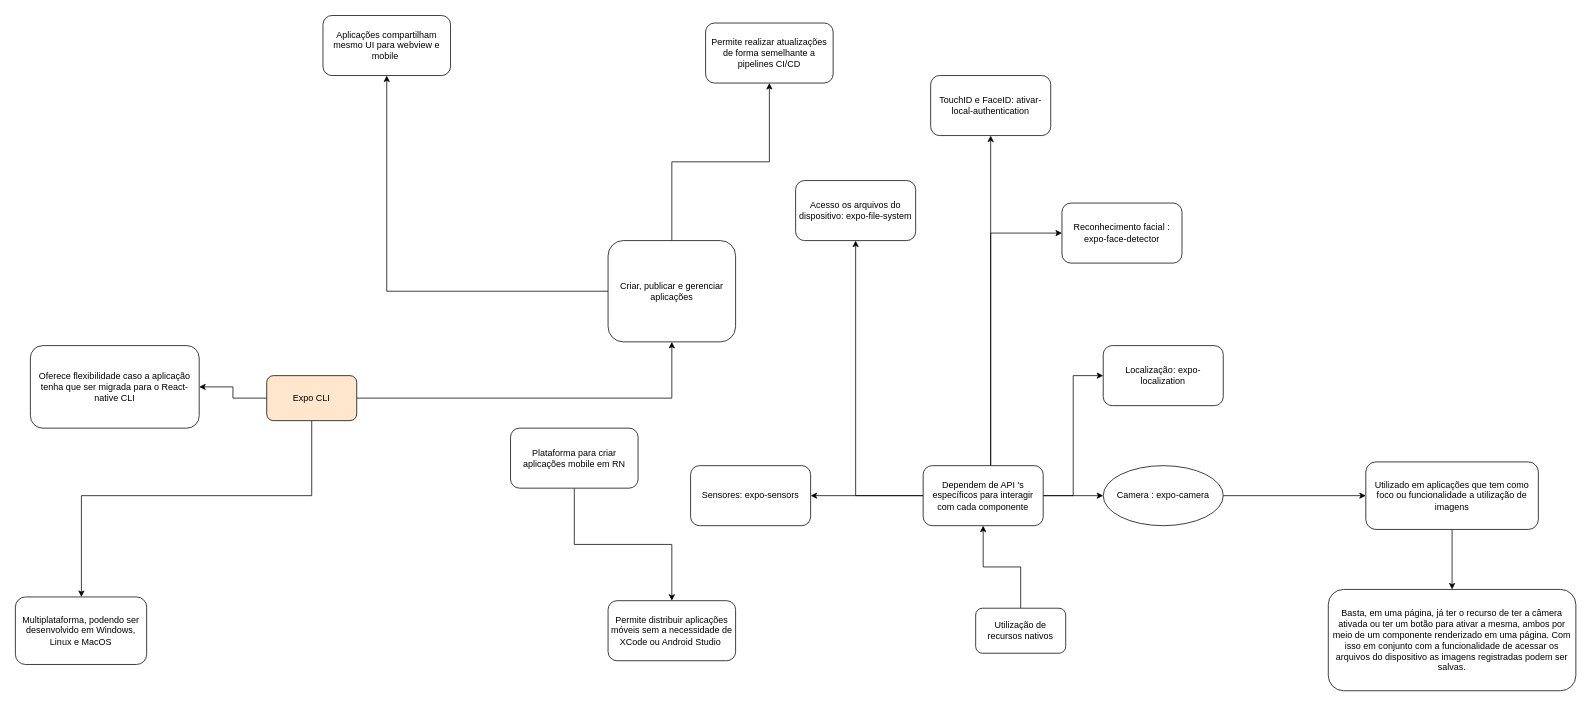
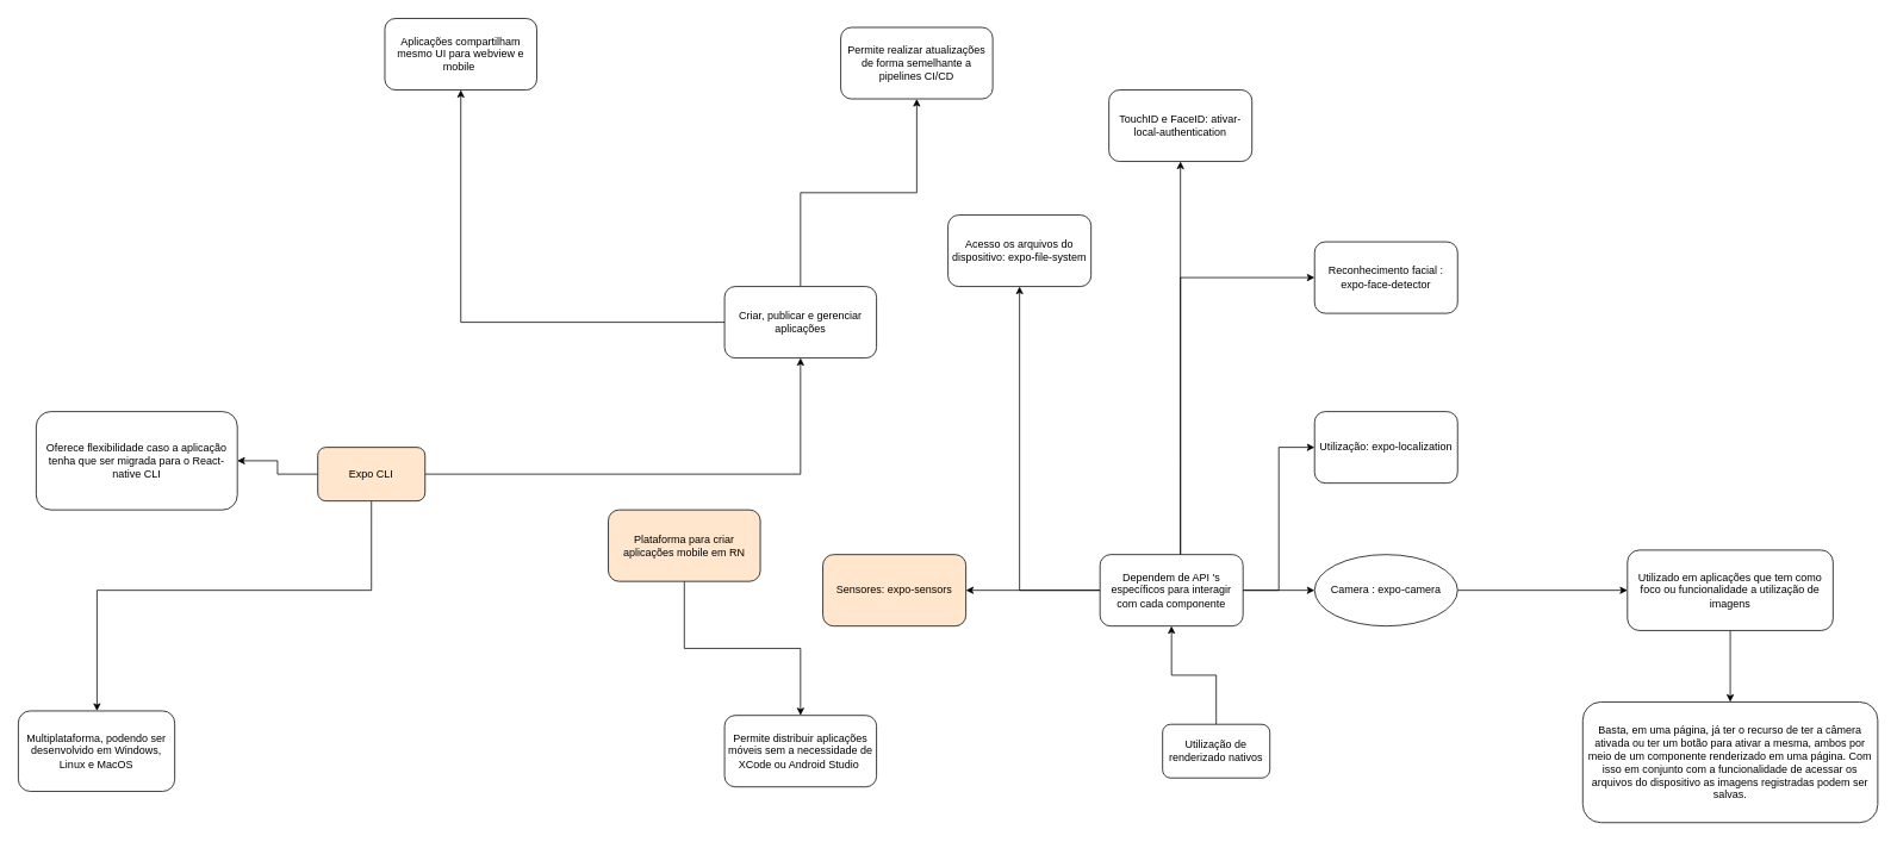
- <mxCell id="28" value="Reconhecimento facial : expo-face-detector" style="rounded=1;whiteSpace=wrap;html=1;" vertex="1" parent="1"><mxGeometry x="1415" y="270" width="160" height="80" as="geometry" /></mxCell>
+ <mxCell id="28" value="Reconhecimento facial : expo-face-detector" style="rounded=1;whiteSpace=wrap;html=1;" vertex="1" parent="1"><mxGeometry x="1470" y="270" width="160" height="80" as="geometry" /></mxCell>
- <mxCell id="10" value="Criar, publicar e gerenciar aplicações" style="rounded=1;whiteSpace=wrap;html=1;" vertex="1" parent="1"><mxGeometry x="810" y="320" width="170" height="135" as="geometry" /></mxCell>
+ <mxCell id="10" value="Criar, publicar e gerenciar aplicações" style="rounded=1;whiteSpace=wrap;html=1;" vertex="1" parent="1"><mxGeometry x="810" y="320" width="170" height="80" as="geometry" /></mxCell>
- <mxCell id="27" value="Localização: expo-localization" style="rounded=1;whiteSpace=wrap;html=1;" vertex="1" parent="1"><mxGeometry x="1470" y="460" width="160" height="80" as="geometry" /></mxCell>
+ <mxCell id="27" value="Utilização: expo-localization" style="rounded=1;whiteSpace=wrap;html=1;" vertex="1" parent="1"><mxGeometry x="1470" y="460" width="160" height="80" as="geometry" /></mxCell>
- <mxCell id="7" value="Plataforma para criar aplicações mobile em RN&lt;br&gt;" style="rounded=1;whiteSpace=wrap;html=1;" vertex="1" parent="1"><mxGeometry x="680" y="570" width="170" height="80" as="geometry" /></mxCell>
+ <mxCell id="7" value="Plataforma para criar aplicações mobile em RN&lt;br&gt;" style="rounded=1;whiteSpace=wrap;html=1;fillColor=#ffe6cc;" vertex="1" parent="1"><mxGeometry x="680" y="570" width="170" height="80" as="geometry" /></mxCell>
- <mxCell id="31" value="Sensores: expo-sensors" style="rounded=1;whiteSpace=wrap;html=1;" vertex="1" parent="1"><mxGeometry x="920" y="620" width="160" height="80" as="geometry" /></mxCell>
+ <mxCell id="31" value="Sensores: expo-sensors" style="rounded=1;whiteSpace=wrap;html=1;fillColor=#ffe6cc;" vertex="1" parent="1"><mxGeometry x="920" y="620" width="160" height="80" as="geometry" /></mxCell>
- <mxCell id="17" value="Utilização de recursos nativos" style="rounded=1;whiteSpace=wrap;html=1;" vertex="1" parent="1"><mxGeometry x="1300" y="810" width="120" height="60" as="geometry" /></mxCell>
+ <mxCell id="17" value="Utilização de renderizado nativos" style="rounded=1;whiteSpace=wrap;html=1;" vertex="1" parent="1"><mxGeometry x="1300" y="810" width="120" height="60" as="geometry" /></mxCell>
